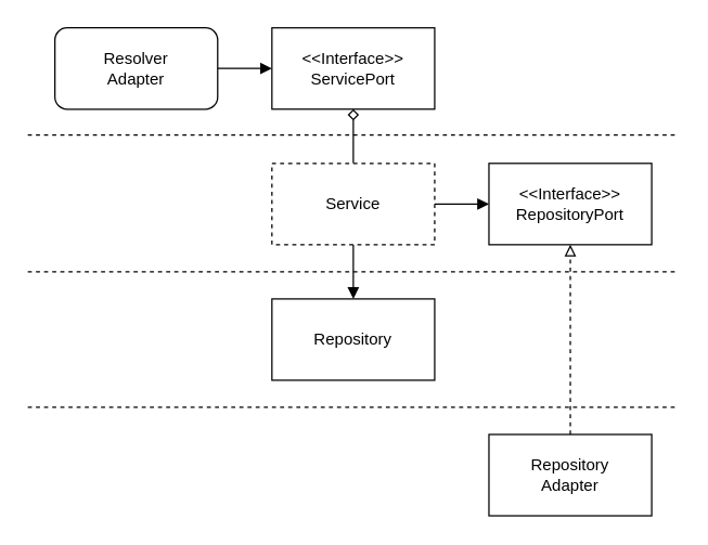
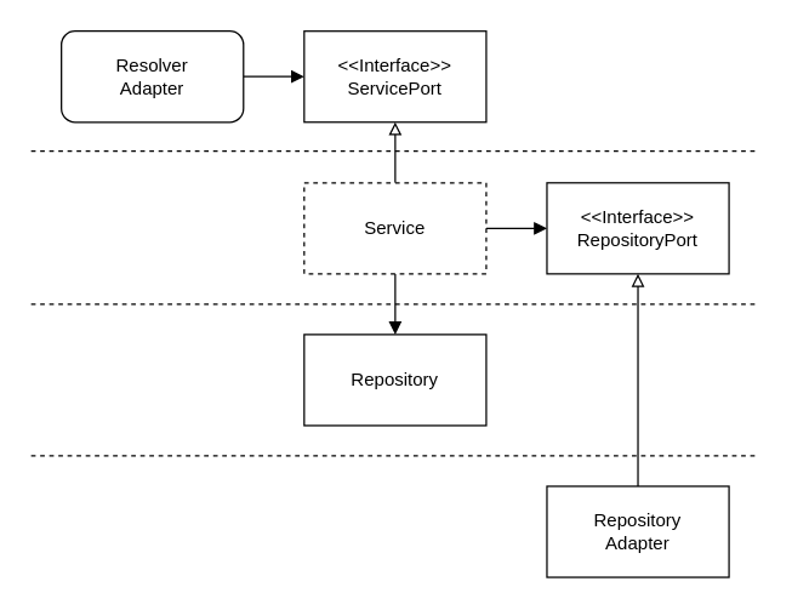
- <mxCell id="6" style="edgeStyle=orthogonalEdgeStyle;rounded=0;orthogonalLoop=1;jettySize=auto;html=1;exitX=0.5;exitY=0;exitDx=0;exitDy=0;entryX=0.5;entryY=1;entryDx=0;entryDy=0;endArrow=diamond;endFill=0;" edge="1" parent="2" source="9" target="5"><mxGeometry relative="1" as="geometry" /></mxCell>
+ <mxCell id="6" style="edgeStyle=orthogonalEdgeStyle;rounded=0;orthogonalLoop=1;jettySize=auto;html=1;exitX=0.5;exitY=0;exitDx=0;exitDy=0;entryX=0.5;entryY=1;entryDx=0;entryDy=0;endArrow=block;endFill=0;" edge="1" parent="2" source="9" target="5"><mxGeometry relative="1" as="geometry" /></mxCell>
- <mxCell id="12" style="edgeStyle=orthogonalEdgeStyle;rounded=0;orthogonalLoop=1;jettySize=auto;html=1;entryX=0.5;entryY=1;entryDx=0;entryDy=0;endArrow=block;endFill=0;dashed=1;" edge="1" parent="2" source="13" target="10"><mxGeometry relative="1" as="geometry" /></mxCell>
+ <mxCell id="12" style="edgeStyle=orthogonalEdgeStyle;rounded=0;orthogonalLoop=1;jettySize=auto;html=1;entryX=0.5;entryY=1;entryDx=0;entryDy=0;endArrow=block;endFill=0;" edge="1" parent="2" source="13" target="10"><mxGeometry relative="1" as="geometry" /></mxCell>
